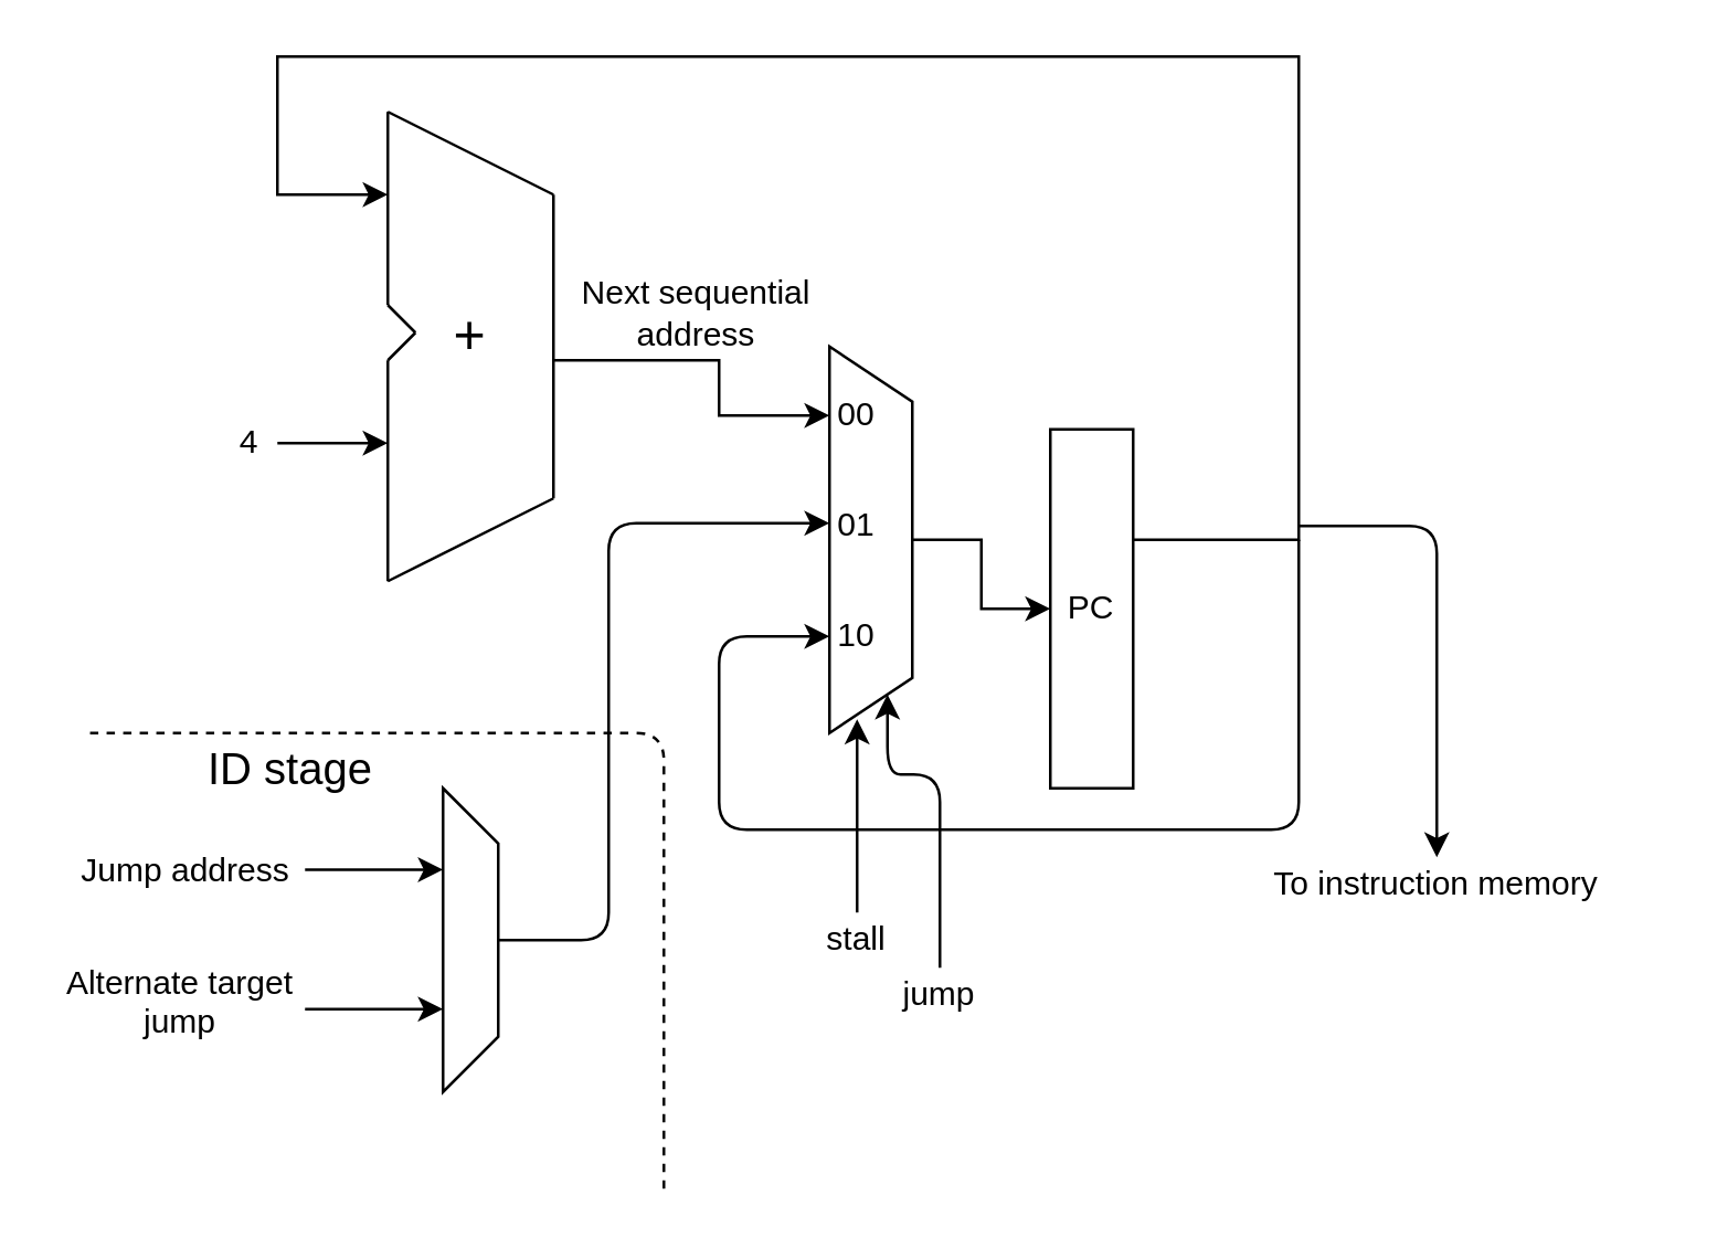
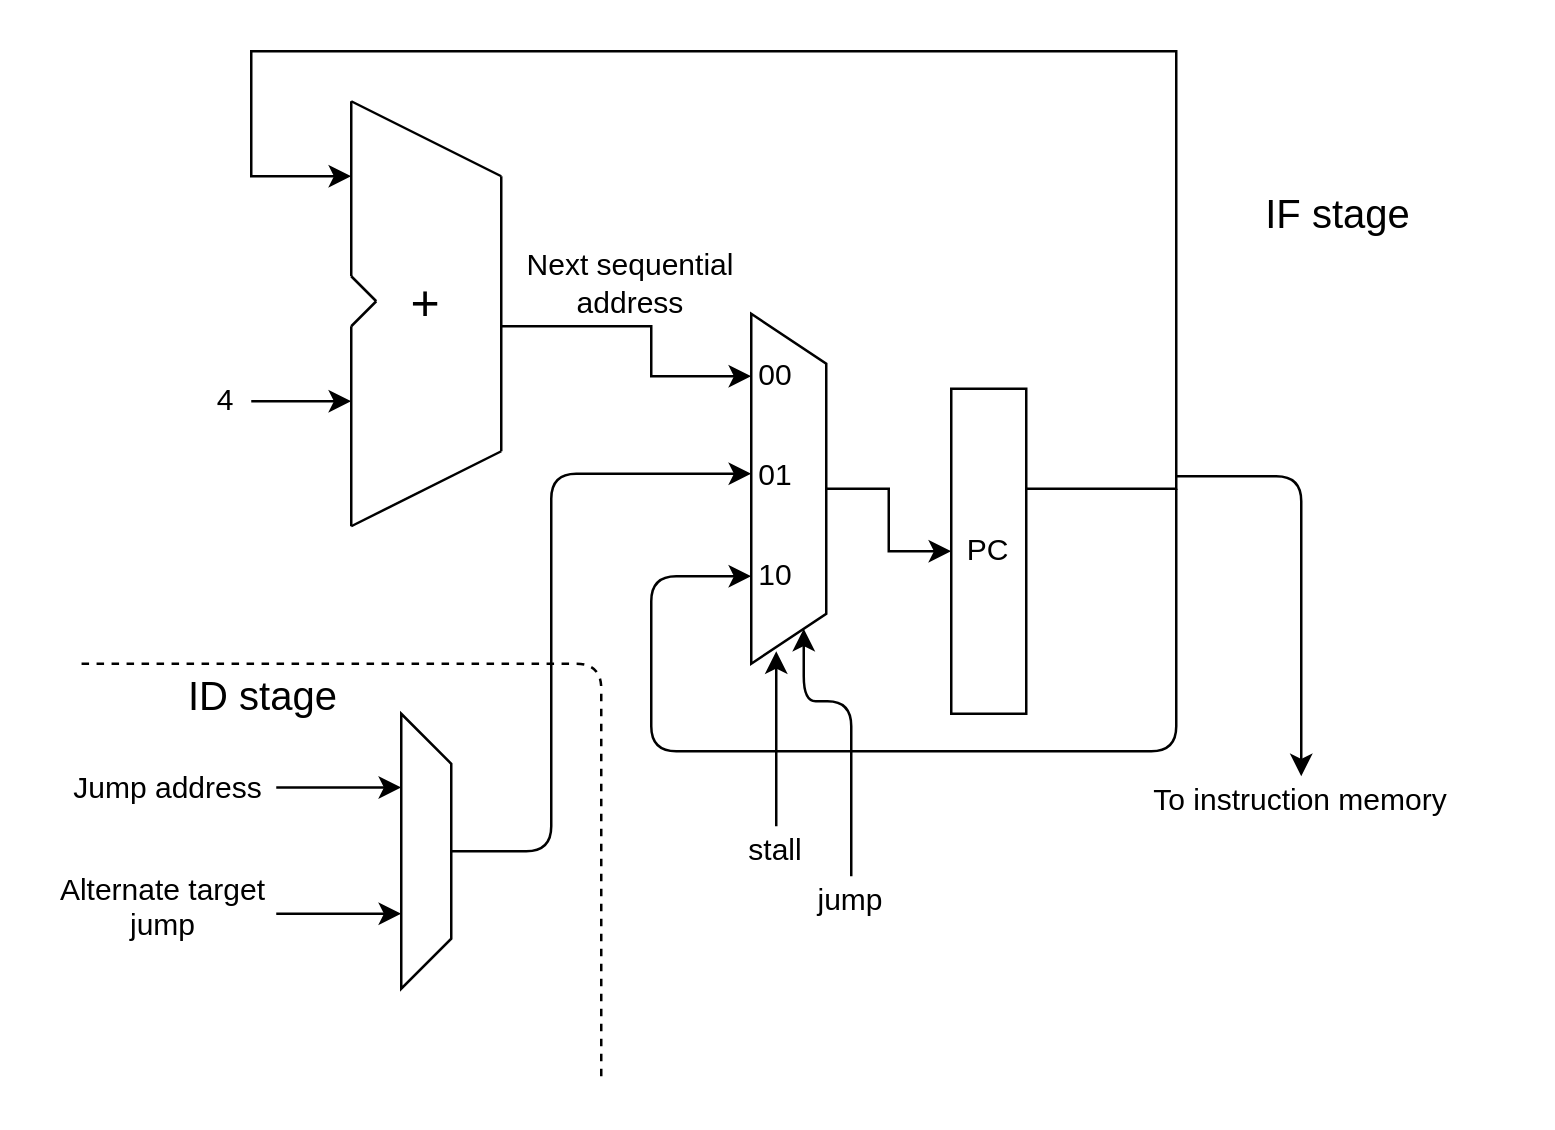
+ <mxCell id="36" value="&lt;font style=&quot;font-size: 16px&quot;&gt;IF stage&lt;/font&gt;" style="text;html=1;strokeColor=none;fillColor=none;align=center;verticalAlign=middle;whiteSpace=wrap;rounded=0;" vertex="1" parent="1"><mxGeometry x="490" y="75" width="90" height="20" as="geometry" /></mxCell>
